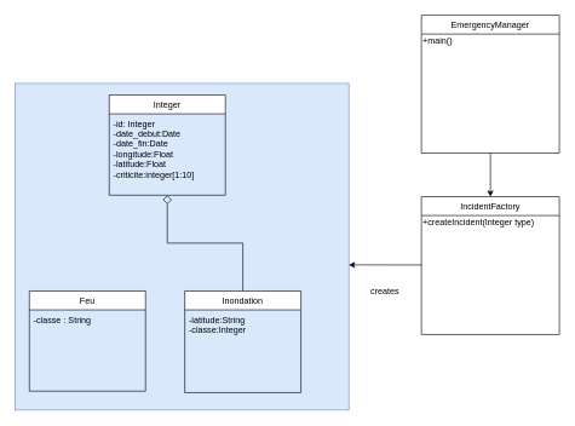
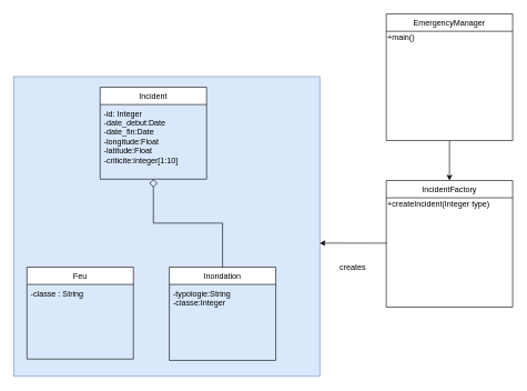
- <mxCell id="3" value="Integer" style="swimlane;fontStyle=0;align=center;verticalAlign=top;childLayout=stackLayout;horizontal=1;startSize=26;horizontalStack=0;resizeParent=1;resizeLast=0;collapsible=1;marginBottom=0;rounded=0;shadow=0;strokeWidth=1;" parent="1" vertex="1"><mxGeometry x="150" y="130" width="160" height="138" as="geometry"><mxRectangle x="230" y="140" width="160" height="26" as="alternateBounds" /></mxGeometry></mxCell>
+ <mxCell id="3" value="Incident" style="swimlane;fontStyle=0;align=center;verticalAlign=top;childLayout=stackLayout;horizontal=1;startSize=26;horizontalStack=0;resizeParent=1;resizeLast=0;collapsible=1;marginBottom=0;rounded=0;shadow=0;strokeWidth=1;" parent="1" vertex="1"><mxGeometry x="150" y="130" width="160" height="138" as="geometry"><mxRectangle x="230" y="140" width="160" height="26" as="alternateBounds" /></mxGeometry></mxCell>
- <mxCell id="8" value="-latitude:String&#10;-classe:Integer&#10;" style="text;align=left;verticalAlign=top;spacingLeft=4;spacingRight=4;overflow=hidden;rotatable=0;points=[[0,0.5],[1,0.5]];portConstraint=eastwest;" parent="7" vertex="1"><mxGeometry y="26" width="160" height="114" as="geometry" /></mxCell>
+ <mxCell id="8" value="-typologie:String&#10;-classe:Integer&#10;" style="text;align=left;verticalAlign=top;spacingLeft=4;spacingRight=4;overflow=hidden;rotatable=0;points=[[0,0.5],[1,0.5]];portConstraint=eastwest;" parent="7" vertex="1"><mxGeometry y="26" width="160" height="114" as="geometry" /></mxCell>
